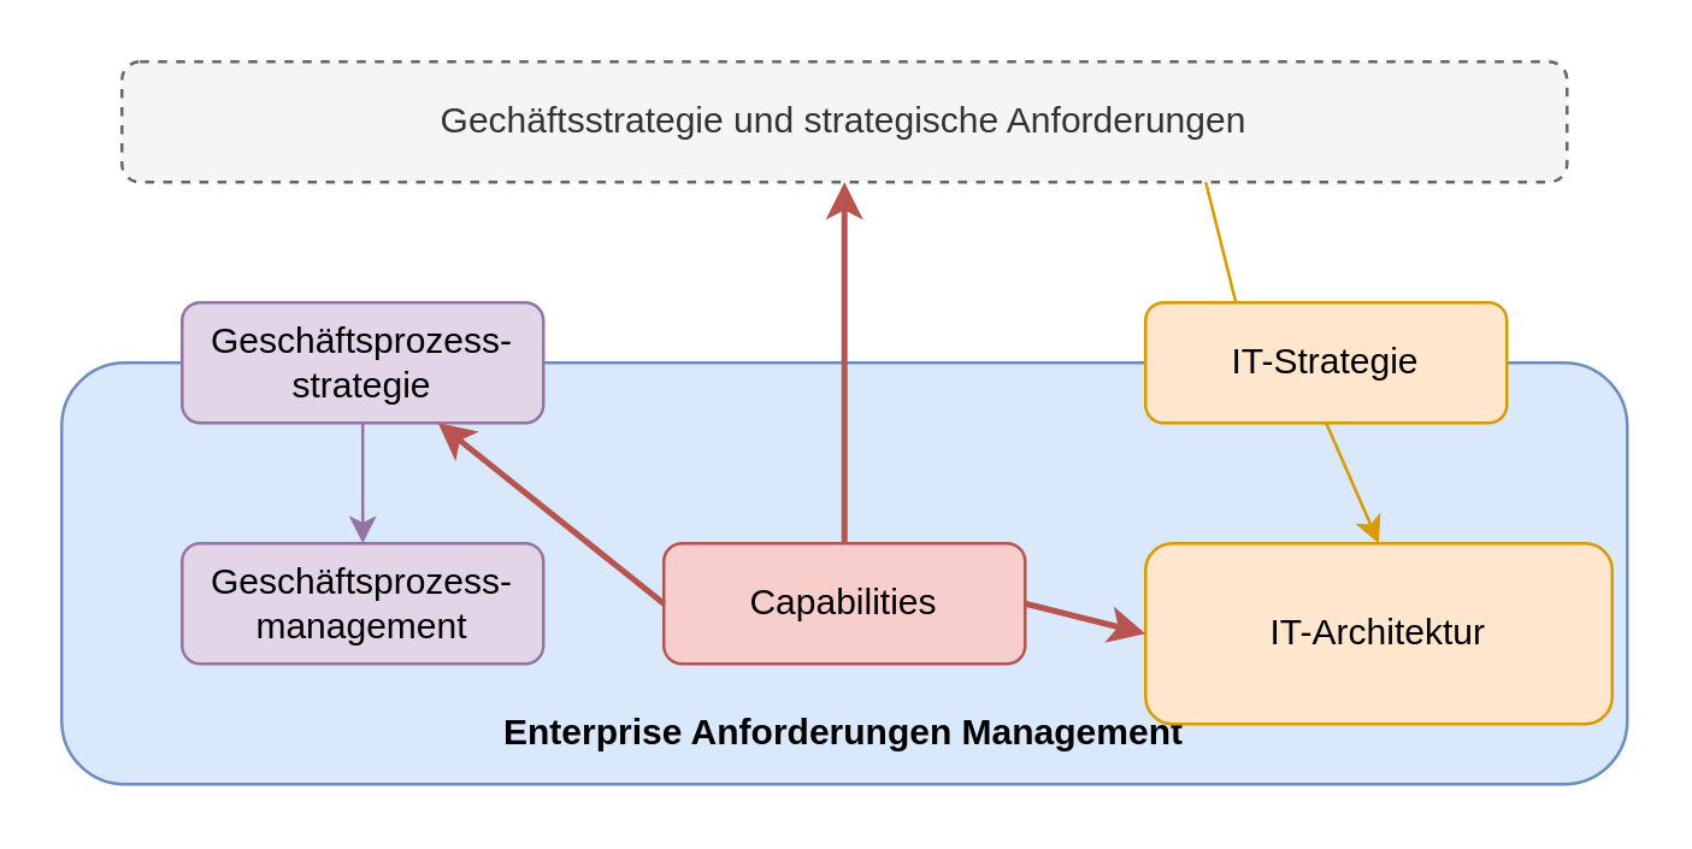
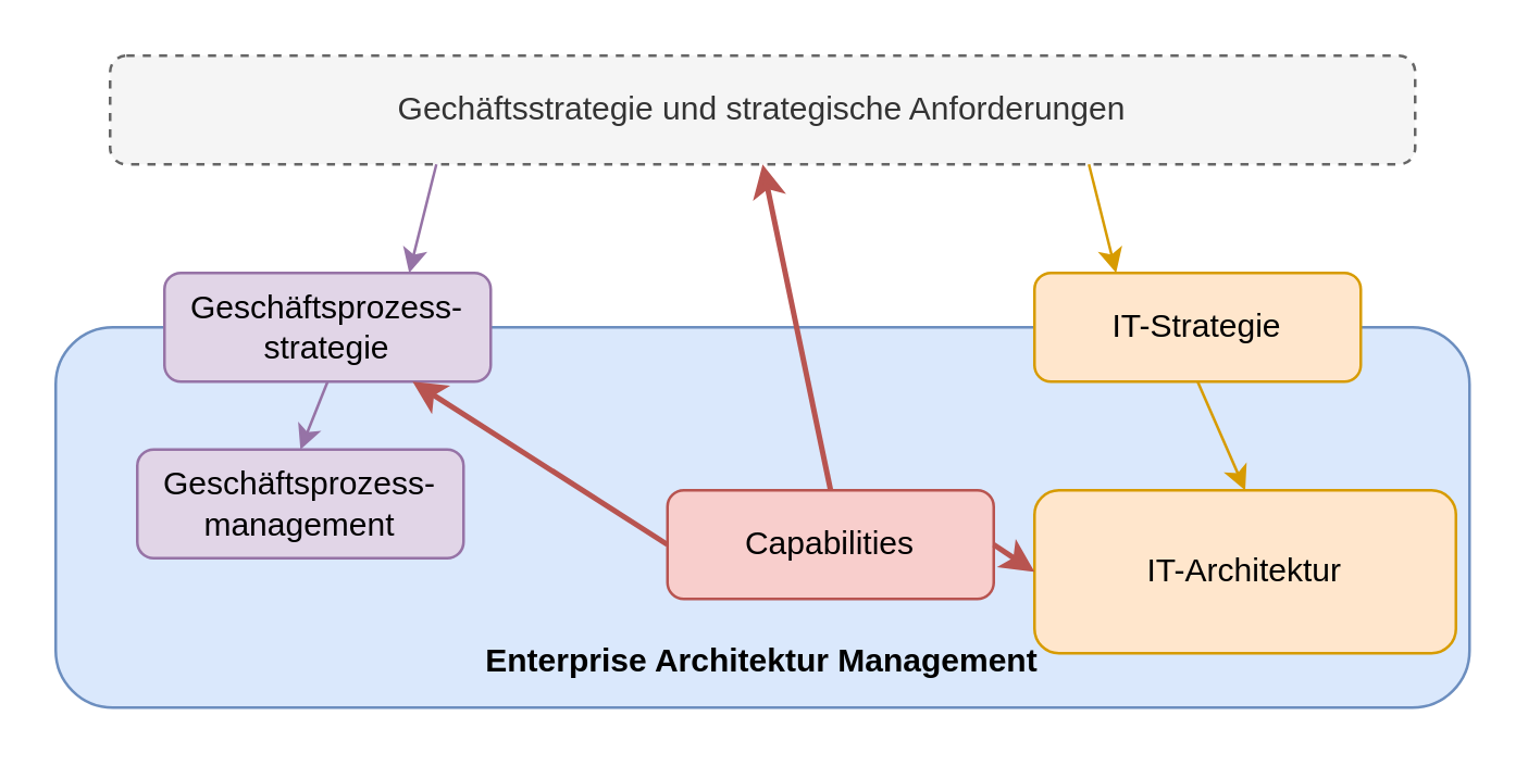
+ <mxCell id="6" value="" style="endArrow=classic;html=1;exitX=0.25;exitY=1;exitDx=0;exitDy=0;entryX=0.75;entryY=0;entryDx=0;entryDy=0;fillColor=#e1d5e7;strokeColor=#9673a6;" edge="1" parent="1" source="5" target="3"><mxGeometry width="50" height="50" relative="1" as="geometry"><mxPoint x="190" y="370" as="sourcePoint" /><mxPoint x="240" y="320" as="targetPoint" /></mxGeometry></mxCell>
- <mxCell id="7" value="" style="endArrow=none;html=1;exitX=0.75;exitY=1;exitDx=0;exitDy=0;entryX=0.25;entryY=0;entryDx=0;entryDy=0;fillColor=#ffe6cc;strokeColor=#d79b00;" edge="1" parent="1" source="5" target="4"><mxGeometry width="50" height="50" relative="1" as="geometry"><mxPoint x="340" y="380" as="sourcePoint" /><mxPoint x="490" y="80" as="targetPoint" /></mxGeometry></mxCell>
+ <mxCell id="7" value="" style="endArrow=classic;html=1;exitX=0.75;exitY=1;exitDx=0;exitDy=0;entryX=0.25;entryY=0;entryDx=0;entryDy=0;fillColor=#ffe6cc;strokeColor=#d79b00;" edge="1" parent="1" source="5" target="4"><mxGeometry width="50" height="50" relative="1" as="geometry"><mxPoint x="340" y="380" as="sourcePoint" /><mxPoint x="490" y="80" as="targetPoint" /></mxGeometry></mxCell>
- <mxCell id="8" value="Geschäftsprozess-management" style="rounded=1;whiteSpace=wrap;html=1;strokeColor=#9673a6;fillColor=#e1d5e7;" vertex="1" parent="1"><mxGeometry x="60" y="180" width="120" height="40" as="geometry" /></mxCell>
+ <mxCell id="8" value="Geschäftsprozess-management" style="rounded=1;whiteSpace=wrap;html=1;strokeColor=#9673a6;fillColor=#e1d5e7;" vertex="1" parent="1"><mxGeometry x="50" y="165" width="120" height="40" as="geometry" /></mxCell>
- <mxCell id="9" value="Capabilities" style="rounded=1;whiteSpace=wrap;html=1;strokeColor=#b85450;fillColor=#f8cecc;" vertex="1" parent="1"><mxGeometry x="220" y="180" width="120" height="40" as="geometry" /></mxCell>
+ <mxCell id="9" value="Capabilities" style="rounded=1;whiteSpace=wrap;html=1;strokeColor=#b85450;fillColor=#f8cecc;" vertex="1" parent="1"><mxGeometry x="245" y="180" width="120" height="40" as="geometry" /></mxCell>
- <mxCell id="2" value="Enterprise Anforderungen Management" style="rounded=1;whiteSpace=wrap;html=1;fillColor=#dae8fc;strokeColor=#6c8ebf;verticalAlign=bottom;spacing=10;fontStyle=1" vertex="1" parent="1"><mxGeometry x="20" y="120" width="520" height="140" as="geometry" /></mxCell>
+ <mxCell id="2" value="Enterprise Architektur Management" style="rounded=1;whiteSpace=wrap;html=1;fillColor=#dae8fc;strokeColor=#6c8ebf;verticalAlign=bottom;spacing=10;fontStyle=1" vertex="1" parent="1"><mxGeometry x="20" y="120" width="520" height="140" as="geometry" /></mxCell>
